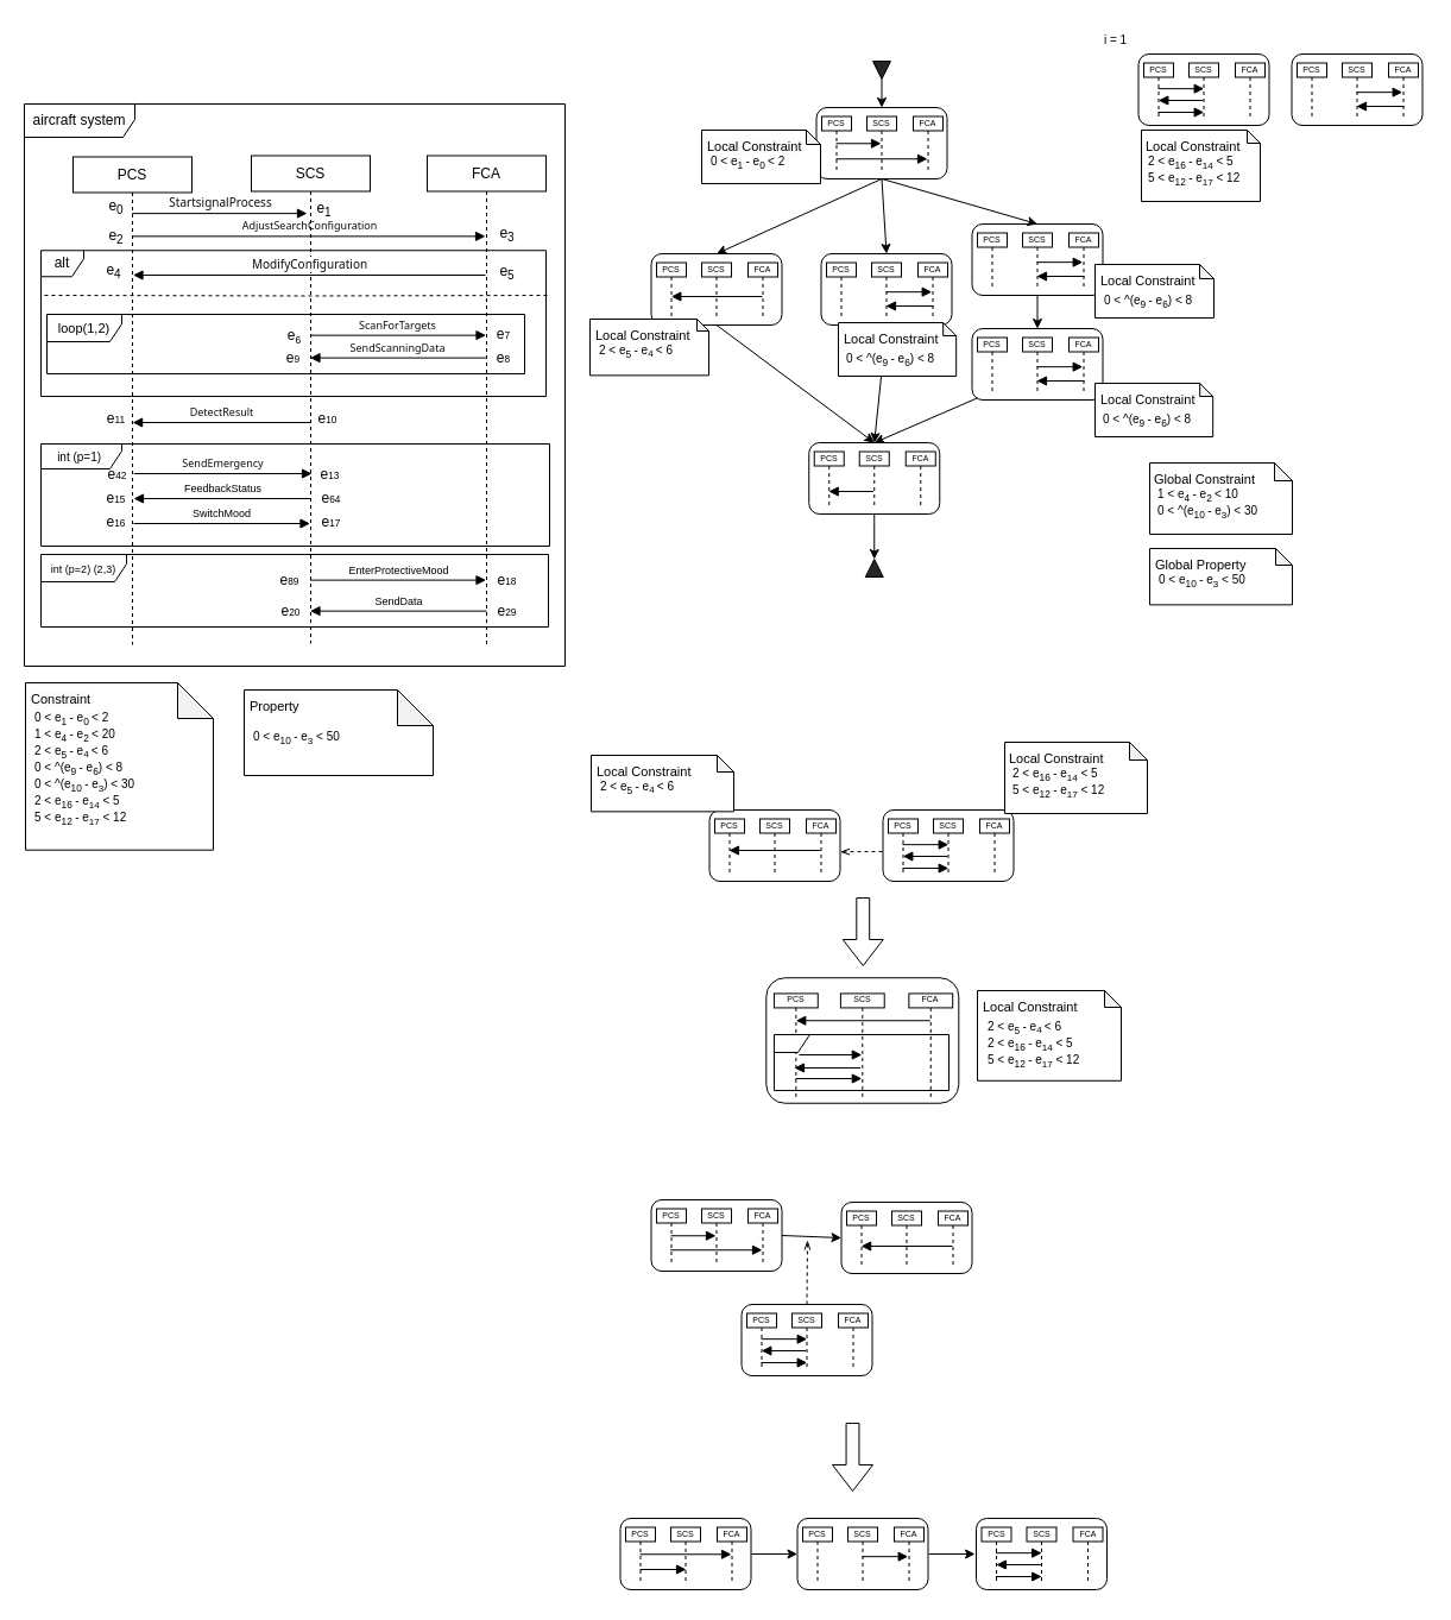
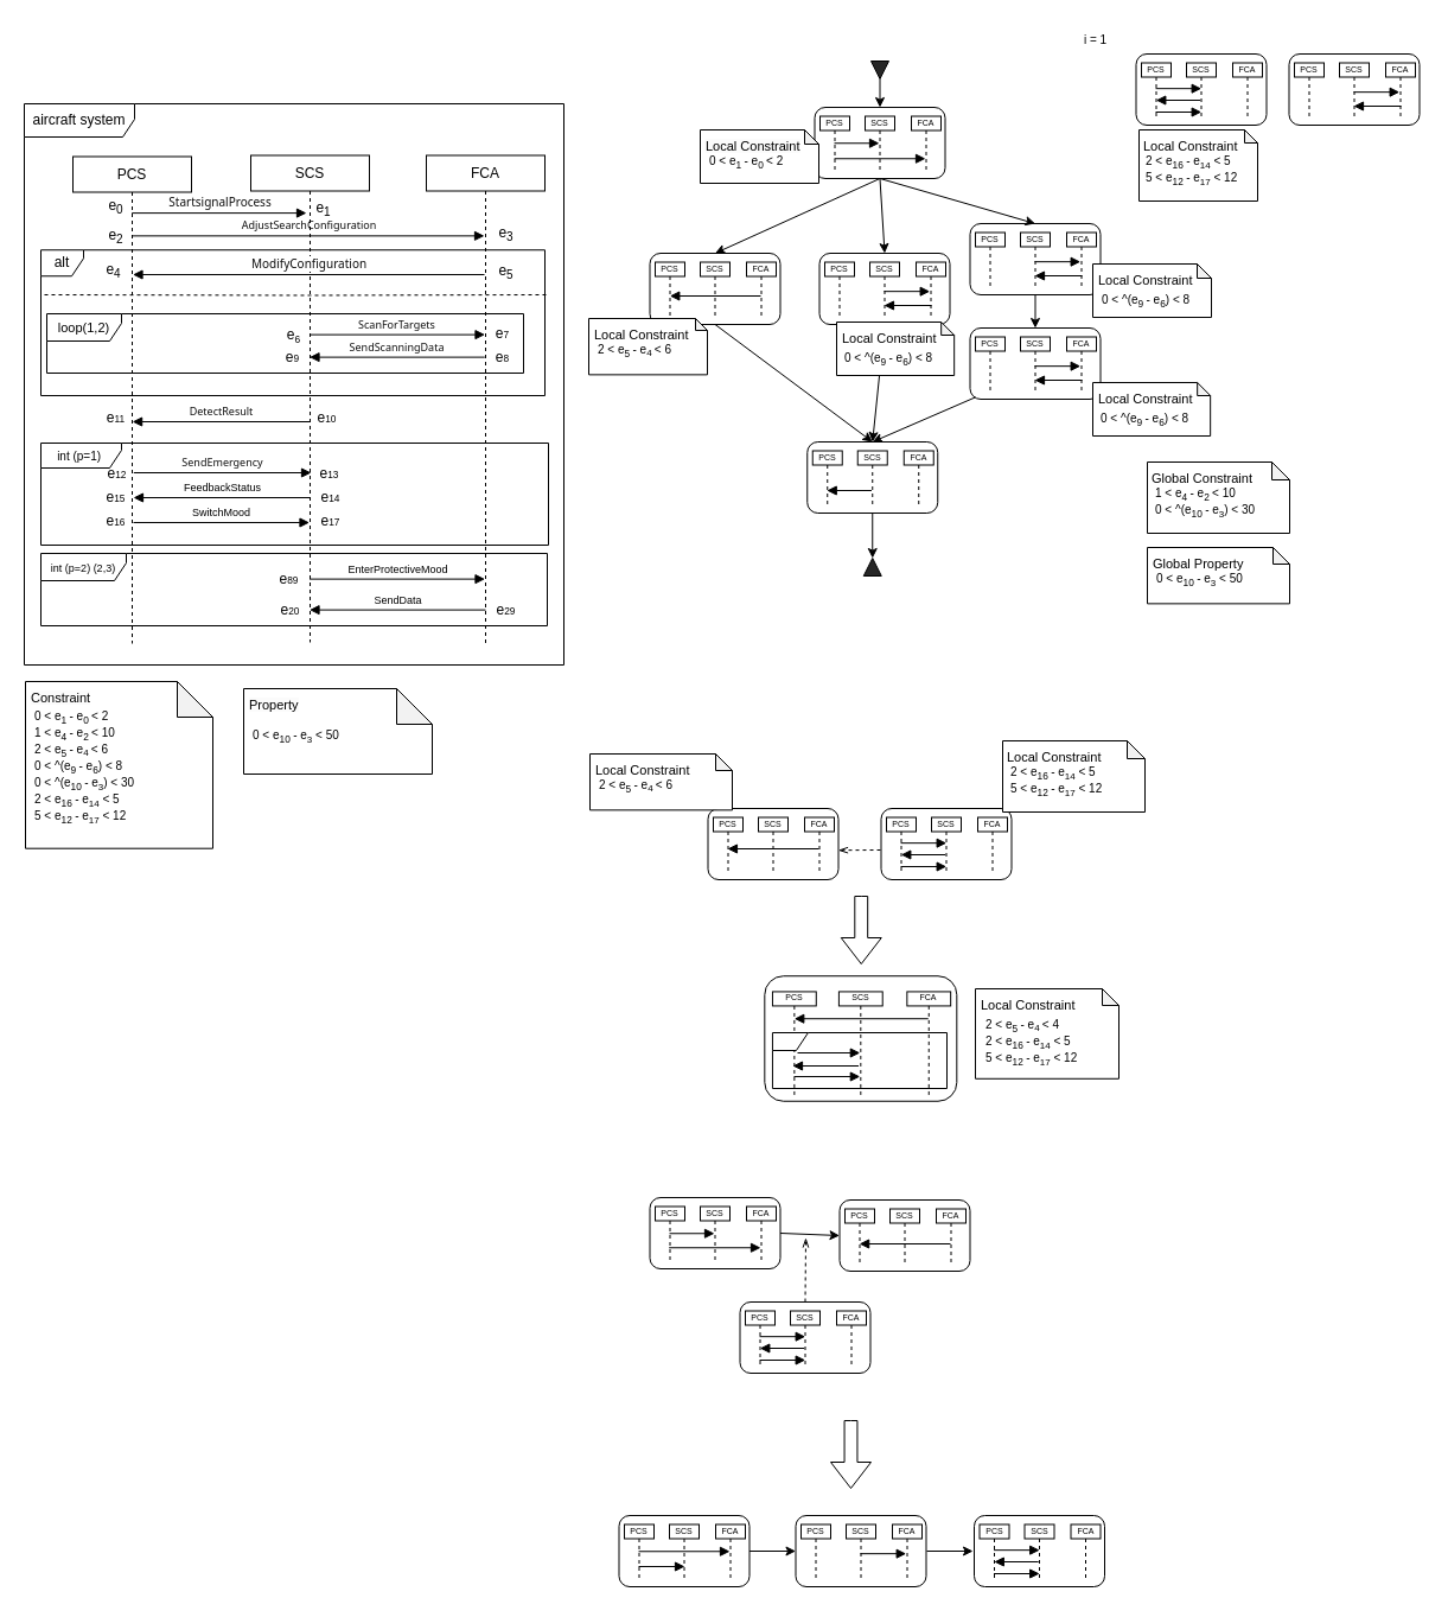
- <mxCell id="68" value="&lt;font style=&quot;font-size: 10px;&quot;&gt;i = 1&lt;/font&gt;" style="text;html=1;align=center;verticalAlign=middle;resizable=0;points=[];autosize=1;strokeColor=none;fillColor=none;" vertex="1" parent="1"><mxGeometry x="919" y="20" width="37" height="26" as="geometry" /></mxCell>
+ <mxCell id="68" value="&lt;font style=&quot;font-size: 10px;&quot;&gt;i = 1&lt;/font&gt;" style="text;html=1;align=center;verticalAlign=middle;resizable=0;points=[];autosize=1;strokeColor=none;fillColor=none;" vertex="1" parent="1"><mxGeometry x="904" y="20" width="37" height="26" as="geometry" /></mxCell>
- <mxCell id="209" value="e&lt;span style=&quot;font-size: 8.333px;&quot;&gt;42&lt;/span&gt;" style="text;html=1;align=center;verticalAlign=middle;resizable=0;points=[];autosize=1;strokeColor=none;fillColor=none;" vertex="1" parent="1"><mxGeometry x="81" y="386" width="34" height="26" as="geometry" /></mxCell>
+ <mxCell id="209" value="e&lt;span style=&quot;font-size: 8.333px;&quot;&gt;12&lt;/span&gt;" style="text;html=1;align=center;verticalAlign=middle;resizable=0;points=[];autosize=1;strokeColor=none;fillColor=none;" vertex="1" parent="1"><mxGeometry x="81" y="386" width="34" height="26" as="geometry" /></mxCell>
- <mxCell id="211" value="e&lt;span style=&quot;font-size: 8.333px;&quot;&gt;64&lt;/span&gt;" style="text;html=1;align=center;verticalAlign=middle;resizable=0;points=[];autosize=1;strokeColor=none;fillColor=none;" vertex="1" parent="1"><mxGeometry x="260.5" y="405.5" width="34" height="26" as="geometry" /></mxCell>
+ <mxCell id="211" value="e&lt;span style=&quot;font-size: 8.333px;&quot;&gt;14&lt;/span&gt;" style="text;html=1;align=center;verticalAlign=middle;resizable=0;points=[];autosize=1;strokeColor=none;fillColor=none;" vertex="1" parent="1"><mxGeometry x="260.5" y="405.5" width="34" height="26" as="geometry" /></mxCell>
- <mxCell id="216" value="e&lt;span style=&quot;font-size: 8.333px;&quot;&gt;18&lt;/span&gt;" style="text;html=1;align=center;verticalAlign=middle;resizable=0;points=[];autosize=1;strokeColor=none;fillColor=none;" vertex="1" parent="1"><mxGeometry x="409" y="475" width="34" height="26" as="geometry" /></mxCell>
- <mxCell id="227" value="0 &amp;lt; e&lt;sub&gt;1&amp;nbsp;&lt;/sub&gt;- e&lt;sub&gt;0&amp;nbsp;&lt;/sub&gt;&amp;lt; 2&lt;br&gt;1 &amp;lt; e&lt;sub&gt;4&amp;nbsp;&lt;/sub&gt;- e&lt;sub&gt;2&amp;nbsp;&lt;/sub&gt;&amp;lt; 20&lt;br&gt;2 &amp;lt; e&lt;sub&gt;5&amp;nbsp;&lt;/sub&gt;- e&lt;span style=&quot;font-size: 6.944px;&quot;&gt;&lt;sub style=&quot;font-size: 8px;&quot;&gt;4&amp;nbsp;&lt;/sub&gt;&lt;/span&gt;&amp;lt; 6&lt;br&gt;0 &amp;lt; ^(e&lt;sub&gt;9&lt;/sub&gt;&lt;span style=&quot;font-size: 8.333px;&quot;&gt;&amp;nbsp;&lt;/span&gt;- e&lt;sub&gt;6&lt;/sub&gt;) &amp;lt; 8&lt;div&gt;0 &amp;lt; ^(e&lt;sub&gt;10&lt;/sub&gt;&lt;span style=&quot;font-size: 8.333px;&quot;&gt;&amp;nbsp;&lt;/span&gt;- e&lt;span style=&quot;font-size: 8.333px;&quot;&gt;&lt;sub style=&quot;font-size: 8px;&quot;&gt;3&lt;/sub&gt;&lt;/span&gt;) &amp;lt; 30&lt;div&gt;2 &amp;lt; e&lt;sub&gt;16&lt;/sub&gt;&lt;span style=&quot;font-size: 8.333px;&quot;&gt;&amp;nbsp;&lt;/span&gt;- e&lt;span style=&quot;font-size: 8.333px;&quot;&gt;&lt;sub style=&quot;font-size: 8px;&quot;&gt;14&lt;/sub&gt;&lt;/span&gt;&amp;nbsp;&amp;lt; 5&lt;div&gt;5 &amp;lt; e&lt;sub&gt;12&lt;/sub&gt;&lt;span style=&quot;font-size: 8.333px;&quot;&gt;&amp;nbsp;&lt;/span&gt;- e&lt;span style=&quot;font-size: 8.333px;&quot;&gt;&lt;sub style=&quot;font-size: 8px;&quot;&gt;17&lt;/sub&gt;&lt;/span&gt;&amp;nbsp;&amp;lt; 12&lt;br&gt;&lt;/div&gt;&lt;/div&gt;&lt;/div&gt;" style="text;align=left;verticalAlign=top;rounded=0;horizontal=1;fontSize=10;html=1;" vertex="1" parent="224"><mxGeometry x="6" y="17.298" width="116" height="140.701" as="geometry" /></mxCell>
+ <mxCell id="227" value="0 &amp;lt; e&lt;sub&gt;1&amp;nbsp;&lt;/sub&gt;- e&lt;sub&gt;0&amp;nbsp;&lt;/sub&gt;&amp;lt; 2&lt;br&gt;1 &amp;lt; e&lt;sub&gt;4&amp;nbsp;&lt;/sub&gt;- e&lt;sub&gt;2&amp;nbsp;&lt;/sub&gt;&amp;lt; 10&lt;br&gt;2 &amp;lt; e&lt;sub&gt;5&amp;nbsp;&lt;/sub&gt;- e&lt;span style=&quot;font-size: 6.944px;&quot;&gt;&lt;sub style=&quot;font-size: 8px;&quot;&gt;4&amp;nbsp;&lt;/sub&gt;&lt;/span&gt;&amp;lt; 6&lt;br&gt;0 &amp;lt; ^(e&lt;sub&gt;9&lt;/sub&gt;&lt;span style=&quot;font-size: 8.333px;&quot;&gt;&amp;nbsp;&lt;/span&gt;- e&lt;sub&gt;6&lt;/sub&gt;) &amp;lt; 8&lt;div&gt;0 &amp;lt; ^(e&lt;sub&gt;10&lt;/sub&gt;&lt;span style=&quot;font-size: 8.333px;&quot;&gt;&amp;nbsp;&lt;/span&gt;- e&lt;span style=&quot;font-size: 8.333px;&quot;&gt;&lt;sub style=&quot;font-size: 8px;&quot;&gt;3&lt;/sub&gt;&lt;/span&gt;) &amp;lt; 30&lt;div&gt;2 &amp;lt; e&lt;sub&gt;16&lt;/sub&gt;&lt;span style=&quot;font-size: 8.333px;&quot;&gt;&amp;nbsp;&lt;/span&gt;- e&lt;span style=&quot;font-size: 8.333px;&quot;&gt;&lt;sub style=&quot;font-size: 8px;&quot;&gt;14&lt;/sub&gt;&lt;/span&gt;&amp;nbsp;&amp;lt; 5&lt;div&gt;5 &amp;lt; e&lt;sub&gt;12&lt;/sub&gt;&lt;span style=&quot;font-size: 8.333px;&quot;&gt;&amp;nbsp;&lt;/span&gt;- e&lt;span style=&quot;font-size: 8.333px;&quot;&gt;&lt;sub style=&quot;font-size: 8px;&quot;&gt;17&lt;/sub&gt;&lt;/span&gt;&amp;nbsp;&amp;lt; 12&lt;br&gt;&lt;/div&gt;&lt;/div&gt;&lt;/div&gt;" style="text;align=left;verticalAlign=top;rounded=0;horizontal=1;fontSize=10;html=1;" vertex="1" parent="224"><mxGeometry x="6" y="17.298" width="116" height="140.701" as="geometry" /></mxCell>
- <mxCell id="122" value="&lt;div&gt;&lt;div&gt;&lt;div&gt;2 &amp;lt; e&lt;sub&gt;5&amp;nbsp;&lt;/sub&gt;- e&lt;span style=&quot;font-size: 6.944px;&quot;&gt;&lt;sub style=&quot;font-size: 8px;&quot;&gt;4&amp;nbsp;&lt;/sub&gt;&lt;/span&gt;&amp;lt; 6&lt;br&gt;&lt;/div&gt;&lt;/div&gt;&lt;/div&gt;&lt;div&gt;2 &amp;lt; e&lt;sub&gt;16&lt;/sub&gt;&lt;span style=&quot;font-size: 8.333px;&quot;&gt;&amp;nbsp;&lt;/span&gt;- e&lt;span style=&quot;font-size: 8.333px;&quot;&gt;&lt;sub style=&quot;font-size: 8px;&quot;&gt;14&lt;/sub&gt;&lt;/span&gt;&amp;nbsp;&amp;lt; 5&lt;div&gt;5 &amp;lt; e&lt;sub&gt;12&lt;/sub&gt;&lt;span style=&quot;font-size: 8.333px;&quot;&gt;&amp;nbsp;&lt;/span&gt;- e&lt;span style=&quot;font-size: 8.333px;&quot;&gt;&lt;sub style=&quot;font-size: 8px;&quot;&gt;17&lt;/sub&gt;&lt;/span&gt;&amp;nbsp;&amp;lt; 12&lt;/div&gt;&lt;/div&gt;" style="text;align=left;verticalAlign=top;rounded=0;horizontal=1;fontSize=10;html=1;" vertex="1" parent="119"><mxGeometry x="7.05" y="18.391" width="94.783" height="31.2" as="geometry" /></mxCell>
+ <mxCell id="122" value="&lt;div&gt;&lt;div&gt;&lt;div&gt;2 &amp;lt; e&lt;sub&gt;5&amp;nbsp;&lt;/sub&gt;- e&lt;span style=&quot;font-size: 6.944px;&quot;&gt;&lt;sub style=&quot;font-size: 8px;&quot;&gt;4&amp;nbsp;&lt;/sub&gt;&lt;/span&gt;&amp;lt; 4&lt;br&gt;&lt;/div&gt;&lt;/div&gt;&lt;/div&gt;&lt;div&gt;2 &amp;lt; e&lt;sub&gt;16&lt;/sub&gt;&lt;span style=&quot;font-size: 8.333px;&quot;&gt;&amp;nbsp;&lt;/span&gt;- e&lt;span style=&quot;font-size: 8.333px;&quot;&gt;&lt;sub style=&quot;font-size: 8px;&quot;&gt;14&lt;/sub&gt;&lt;/span&gt;&amp;nbsp;&amp;lt; 5&lt;div&gt;5 &amp;lt; e&lt;sub&gt;12&lt;/sub&gt;&lt;span style=&quot;font-size: 8.333px;&quot;&gt;&amp;nbsp;&lt;/span&gt;- e&lt;span style=&quot;font-size: 8.333px;&quot;&gt;&lt;sub style=&quot;font-size: 8px;&quot;&gt;17&lt;/sub&gt;&lt;/span&gt;&amp;nbsp;&amp;lt; 12&lt;/div&gt;&lt;/div&gt;" style="text;align=left;verticalAlign=top;rounded=0;horizontal=1;fontSize=10;html=1;" vertex="1" parent="119"><mxGeometry x="7.05" y="18.391" width="94.783" height="31.2" as="geometry" /></mxCell>
